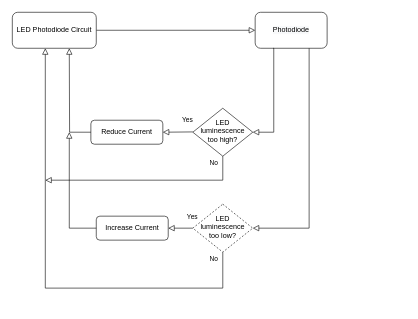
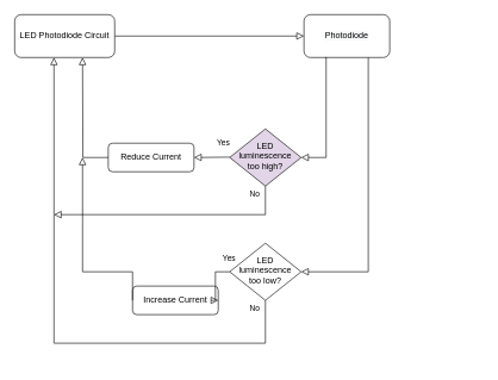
- <mxCell id="4" value="LED luminescence too high?" style="rhombus;whiteSpace=wrap;html=1;shadow=0;fontFamily=Helvetica;fontSize=12;align=center;strokeWidth=1;spacing=6;spacingTop=-4;" parent="1" vertex="1"><mxGeometry x="321" y="180" width="100" height="80" as="geometry" /></mxCell>
+ <mxCell id="4" value="LED luminescence too high?" style="rhombus;whiteSpace=wrap;html=1;shadow=0;fontFamily=Helvetica;fontSize=12;align=center;strokeWidth=1;spacing=6;spacingTop=-4;fillColor=#e1d5e7;" parent="1" vertex="1"><mxGeometry x="321" y="180" width="100" height="80" as="geometry" /></mxCell>
- <mxCell id="12" value="Increase Current" style="rounded=1;whiteSpace=wrap;html=1;fontSize=12;glass=0;strokeWidth=1;shadow=0;" vertex="1" parent="1"><mxGeometry x="160" y="360" width="120" height="40" as="geometry" /></mxCell>
+ <mxCell id="12" value="Increase Current" style="rounded=1;whiteSpace=wrap;html=1;fontSize=12;glass=0;strokeWidth=1;shadow=0;" vertex="1" parent="1"><mxGeometry x="185" y="400" width="120" height="40" as="geometry" /></mxCell>
- <mxCell id="8" value="LED luminescence too low?" style="rhombus;whiteSpace=wrap;html=1;shadow=0;fontFamily=Helvetica;fontSize=12;align=center;strokeWidth=1;spacing=6;spacingTop=-4;dashed=1;" vertex="1" parent="1"><mxGeometry x="321" y="340" width="100" height="80" as="geometry" /></mxCell>
+ <mxCell id="8" value="LED luminescence too low?" style="rhombus;whiteSpace=wrap;html=1;shadow=0;fontFamily=Helvetica;fontSize=12;align=center;strokeWidth=1;spacing=6;spacingTop=-4;" vertex="1" parent="1"><mxGeometry x="321" y="340" width="100" height="80" as="geometry" /></mxCell>
